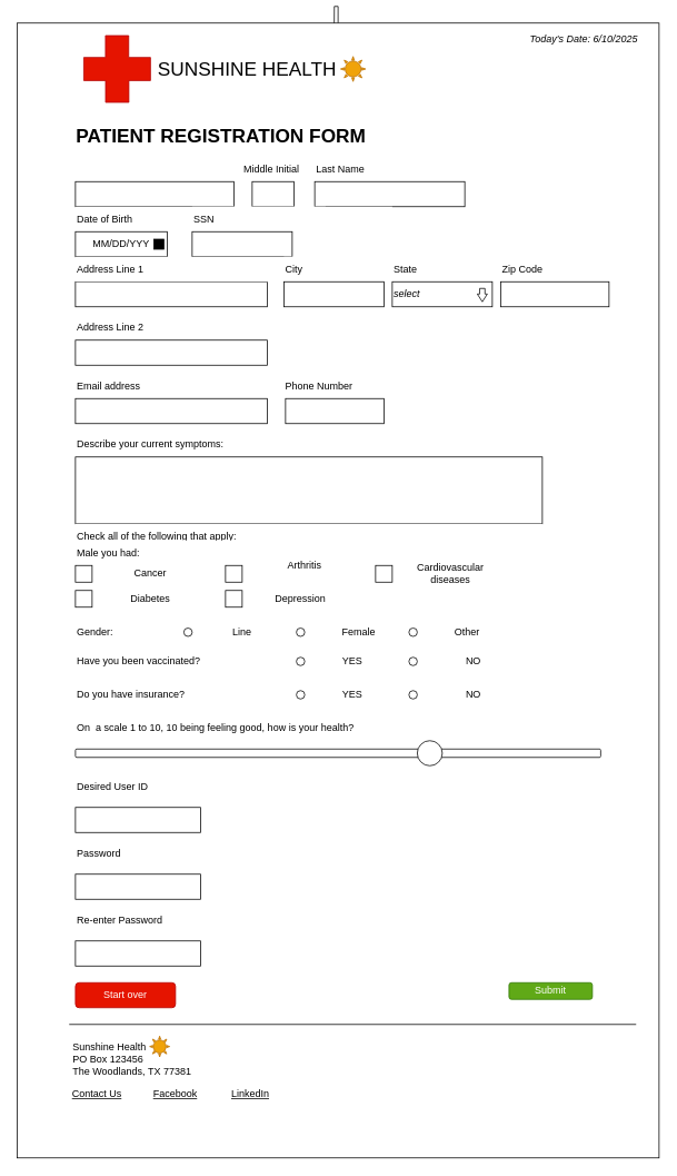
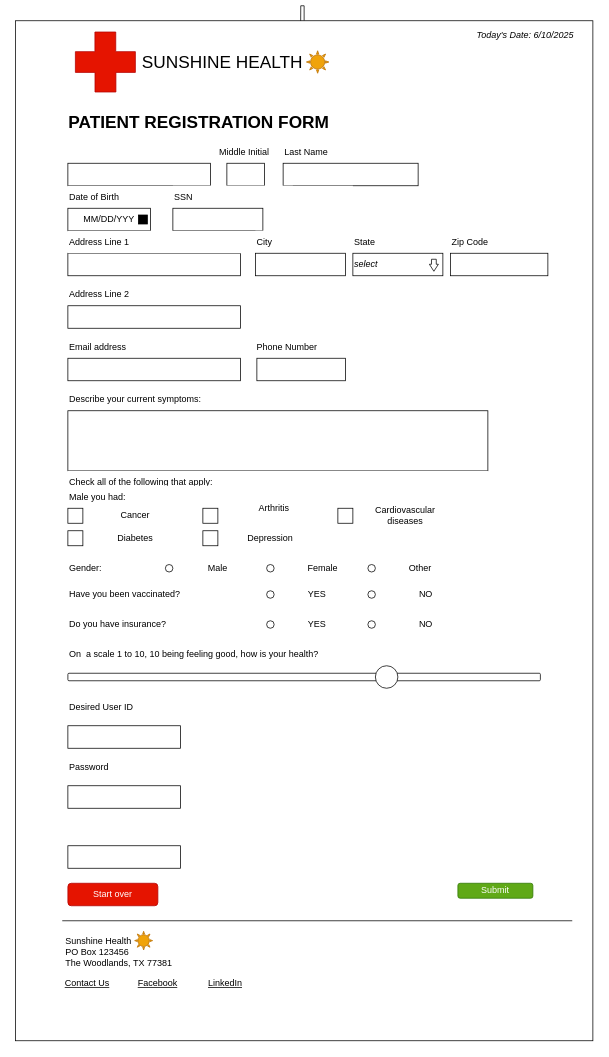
- <mxCell id="43" value="Line" style="rounded=0;whiteSpace=wrap;html=1;strokeColor=none;" vertex="1" parent="1"><mxGeometry x="240" y="740" width="100" height="20" as="geometry" /></mxCell>
+ <mxCell id="43" value="Male" style="rounded=0;whiteSpace=wrap;html=1;strokeColor=none;" vertex="1" parent="1"><mxGeometry x="240" y="740" width="100" height="20" as="geometry" /></mxCell>
- <mxCell id="63" value="Re-enter Password" style="rounded=0;whiteSpace=wrap;html=1;align=left;strokeColor=none;" vertex="1" parent="1"><mxGeometry x="90" y="1080" width="640" height="30" as="geometry" /></mxCell>
